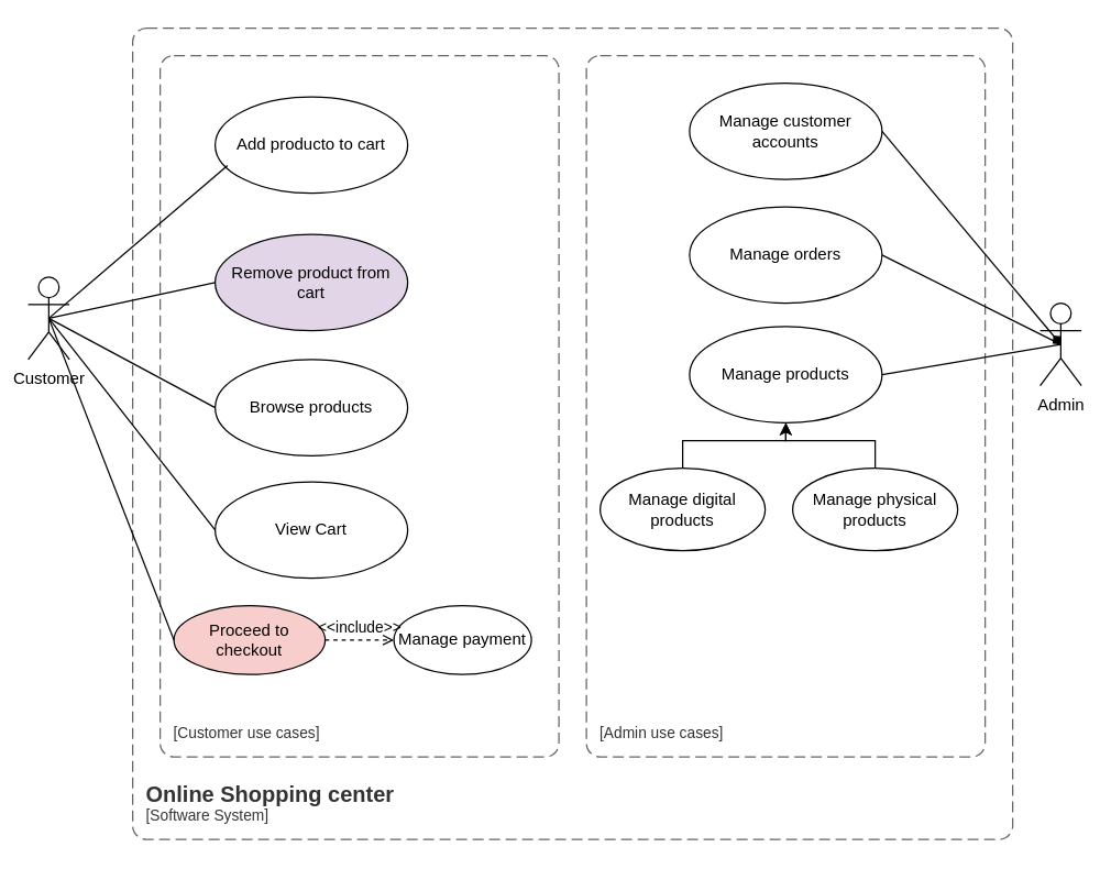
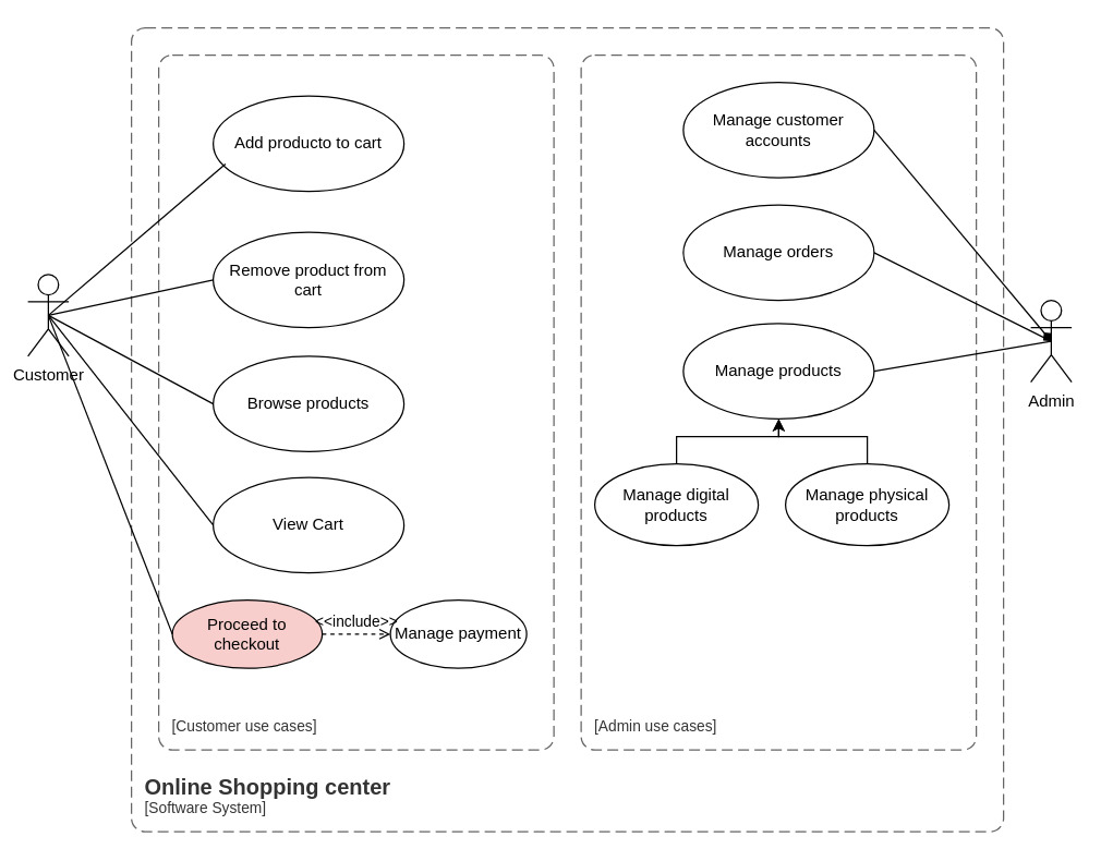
- <mxCell id="9" value="Remove product from cart" style="ellipse;whiteSpace=wrap;html=1;fillColor=#e1d5e7;" vertex="1" parent="1"><mxGeometry x="156" y="170" width="140" height="70" as="geometry" /></mxCell>
+ <mxCell id="9" value="Remove product from cart" style="ellipse;whiteSpace=wrap;html=1;" vertex="1" parent="1"><mxGeometry x="156" y="170" width="140" height="70" as="geometry" /></mxCell>
